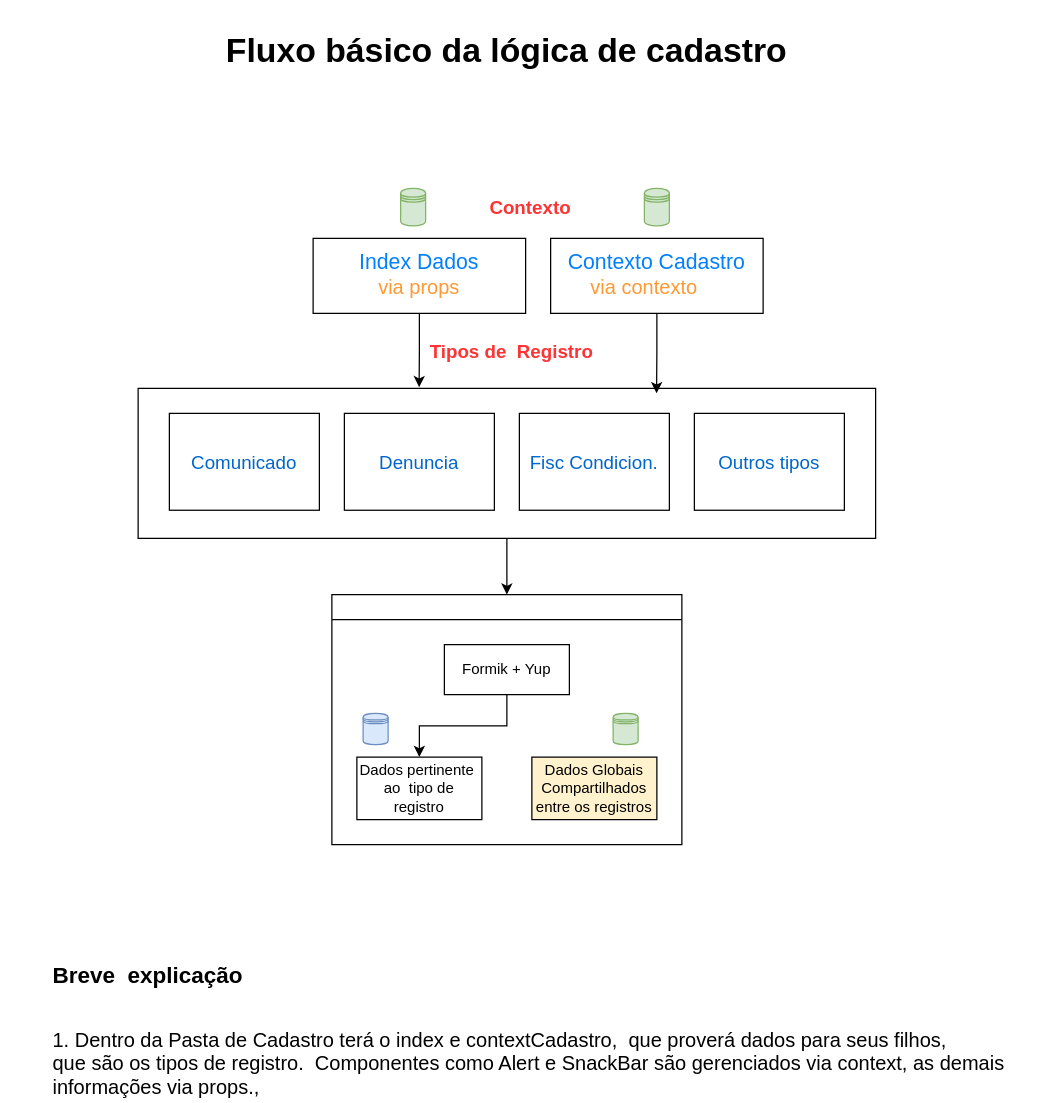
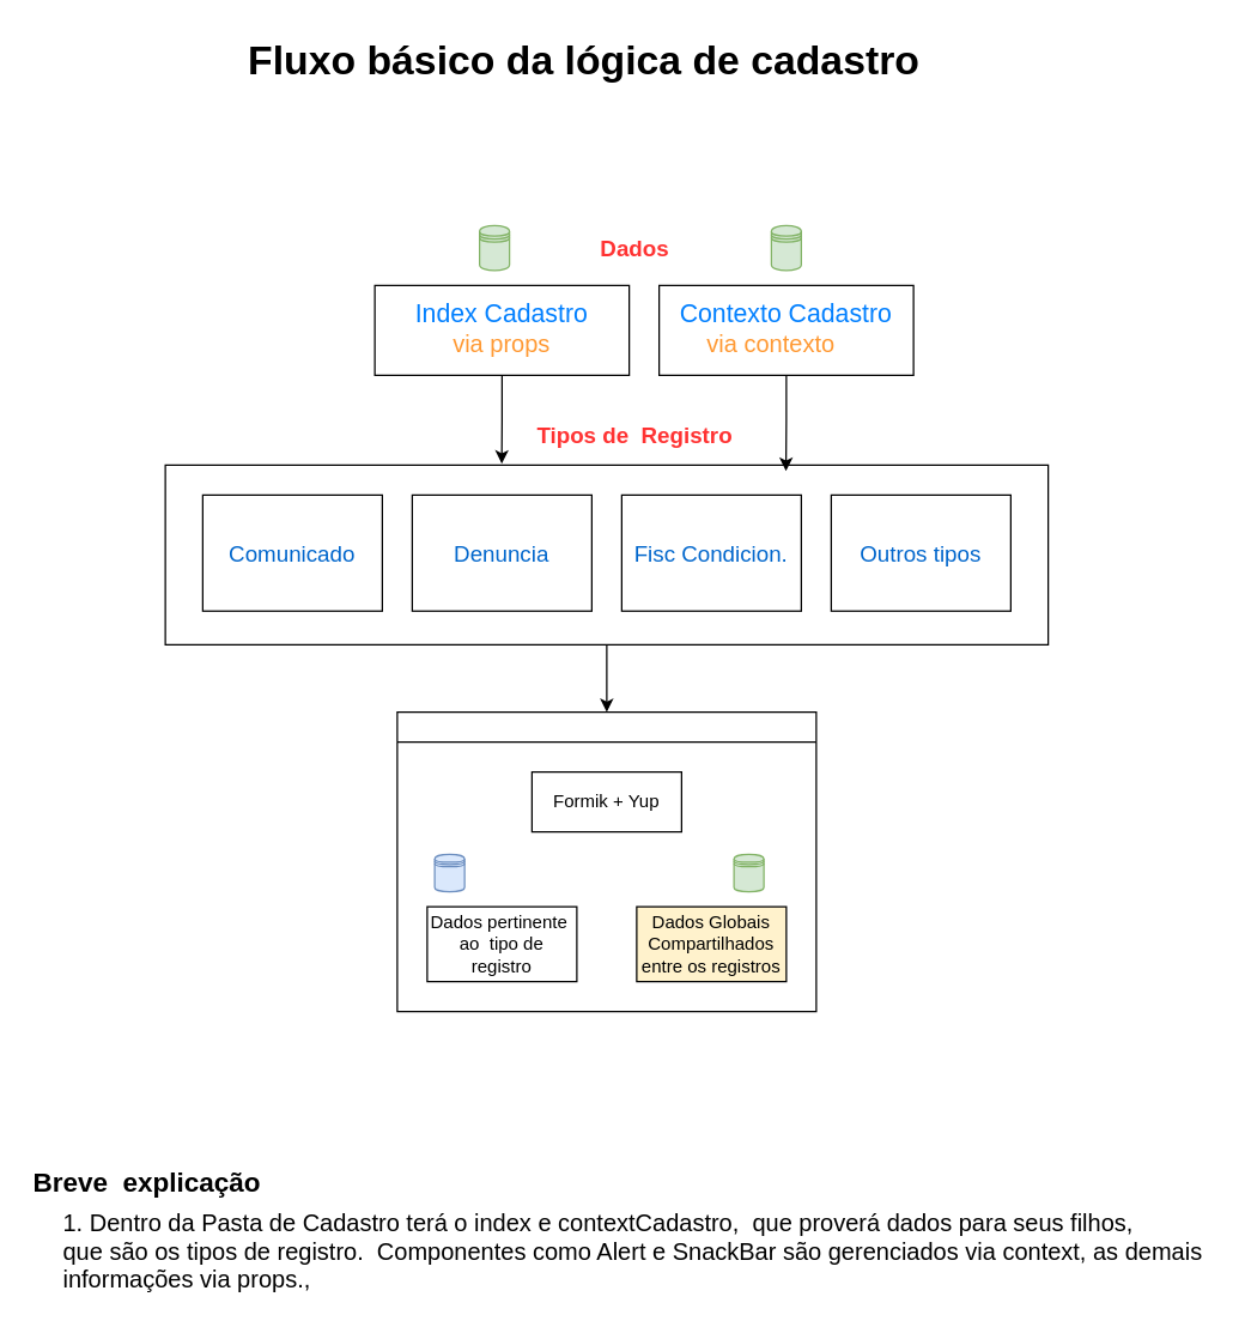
- <mxCell id="41" value="&lt;font style=&quot;font-size: 27px&quot;&gt;Fluxo básico da lógica de cadastro&lt;/font&gt;" style="text;html=1;strokeColor=none;fillColor=none;align=center;verticalAlign=middle;whiteSpace=wrap;rounded=0;fontSize=18;fontStyle=1" vertex="1" parent="1"><mxGeometry x="20" y="20" width="770" height="40" as="geometry" /></mxCell>
+ <mxCell id="41" value="&lt;font style=&quot;font-size: 27px&quot;&gt;Fluxo básico da lógica de cadastro&lt;/font&gt;" style="text;html=1;strokeColor=none;fillColor=none;align=center;verticalAlign=middle;whiteSpace=wrap;rounded=0;fontSize=18;fontStyle=1" vertex="1" parent="1"><mxGeometry x="5" y="20" width="770" height="40" as="geometry" /></mxCell>
- <mxCell id="40" value="Contexto" style="text;html=1;strokeColor=none;fillColor=none;align=center;verticalAlign=middle;whiteSpace=wrap;rounded=0;fontSize=15;fontColor=#FF3333;fontStyle=1" vertex="1" parent="4"><mxGeometry x="239" y="5" width="150" height="20" as="geometry" /></mxCell>
+ <mxCell id="40" value="Dados" style="text;html=1;strokeColor=none;fillColor=none;align=center;verticalAlign=middle;whiteSpace=wrap;rounded=0;fontSize=15;fontColor=#FF3333;fontStyle=1" vertex="1" parent="4"><mxGeometry x="239" y="5" width="150" height="20" as="geometry" /></mxCell>
- <mxCell id="7" value="Index Dados" style="text;html=1;strokeColor=none;fillColor=none;align=center;verticalAlign=middle;whiteSpace=wrap;rounded=0;fontSize=17;fontColor=#007FFF;" vertex="1" parent="5"><mxGeometry x="10" y="10" width="150" height="20" as="geometry" /></mxCell>
+ <mxCell id="7" value="Index Cadastro" style="text;html=1;strokeColor=none;fillColor=none;align=center;verticalAlign=middle;whiteSpace=wrap;rounded=0;fontSize=17;fontColor=#007FFF;" vertex="1" parent="5"><mxGeometry x="10" y="10" width="150" height="20" as="geometry" /></mxCell>
- <mxCell id="39" value="Tipos de&amp;nbsp; Registro" style="text;html=1;strokeColor=none;fillColor=none;align=center;verticalAlign=middle;whiteSpace=wrap;rounded=0;fontSize=15;fontColor=#FF3333;fontStyle=1" vertex="1" parent="4"><mxGeometry x="224" y="120" width="150" height="20" as="geometry" /></mxCell>
+ <mxCell id="39" value="Tipos de&amp;nbsp; Registro" style="text;html=1;strokeColor=none;fillColor=none;align=center;verticalAlign=middle;whiteSpace=wrap;rounded=0;fontSize=15;fontColor=#FF3333;fontStyle=1" vertex="1" parent="4"><mxGeometry x="239" y="130" width="150" height="20" as="geometry" /></mxCell>
- <mxCell id="33" value="" style="edgeStyle=elbowEdgeStyle;elbow=vertical;html=1;rounded=0;" edge="1" parent="30" source="31" target="32"><mxGeometry relative="1" as="geometry" /></mxCell>
- <mxCell id="2" value="Breve&amp;nbsp; explicação&amp;nbsp;" style="text;html=1;strokeColor=none;fillColor=none;align=left;verticalAlign=middle;whiteSpace=wrap;rounded=0;fontSize=18;fontStyle=1" vertex="1" parent="1"><mxGeometry x="40" y="770" width="770" height="20" as="geometry" /></mxCell>
+ <mxCell id="2" value="Breve&amp;nbsp; explicação&amp;nbsp;" style="text;html=1;strokeColor=none;fillColor=none;align=left;verticalAlign=middle;whiteSpace=wrap;rounded=0;fontSize=18;fontStyle=1" vertex="1" parent="1"><mxGeometry x="20" y="780" width="770" height="20" as="geometry" /></mxCell>
- <mxCell id="3" value="1. Dentro da Pasta de Cadastro terá o index e contextCadastro,&amp;nbsp; que proverá dados para seus filhos, que&amp;nbsp;são os tipos de registro.&amp;nbsp; Componentes como Alert e SnackBar são gerenciados via context, as demais&lt;br&gt;informações via props.,&amp;nbsp;&amp;nbsp;" style="text;html=1;strokeColor=none;fillColor=none;align=left;verticalAlign=middle;whiteSpace=wrap;rounded=0;fontSize=16;fontStyle=0" vertex="1" parent="1"><mxGeometry x="40" y="825" width="770" height="50" as="geometry" /></mxCell>
+ <mxCell id="3" value="1. Dentro da Pasta de Cadastro terá o index e contextCadastro,&amp;nbsp; que proverá dados para seus filhos, que&amp;nbsp;são os tipos de registro.&amp;nbsp; Componentes como Alert e SnackBar são gerenciados via context, as demais&lt;br&gt;informações via props.,&amp;nbsp;&amp;nbsp;" style="text;html=1;strokeColor=none;fillColor=none;align=left;verticalAlign=middle;whiteSpace=wrap;rounded=0;fontSize=16;fontStyle=0" vertex="1" parent="1"><mxGeometry x="40" y="810" width="770" height="50" as="geometry" /></mxCell>
